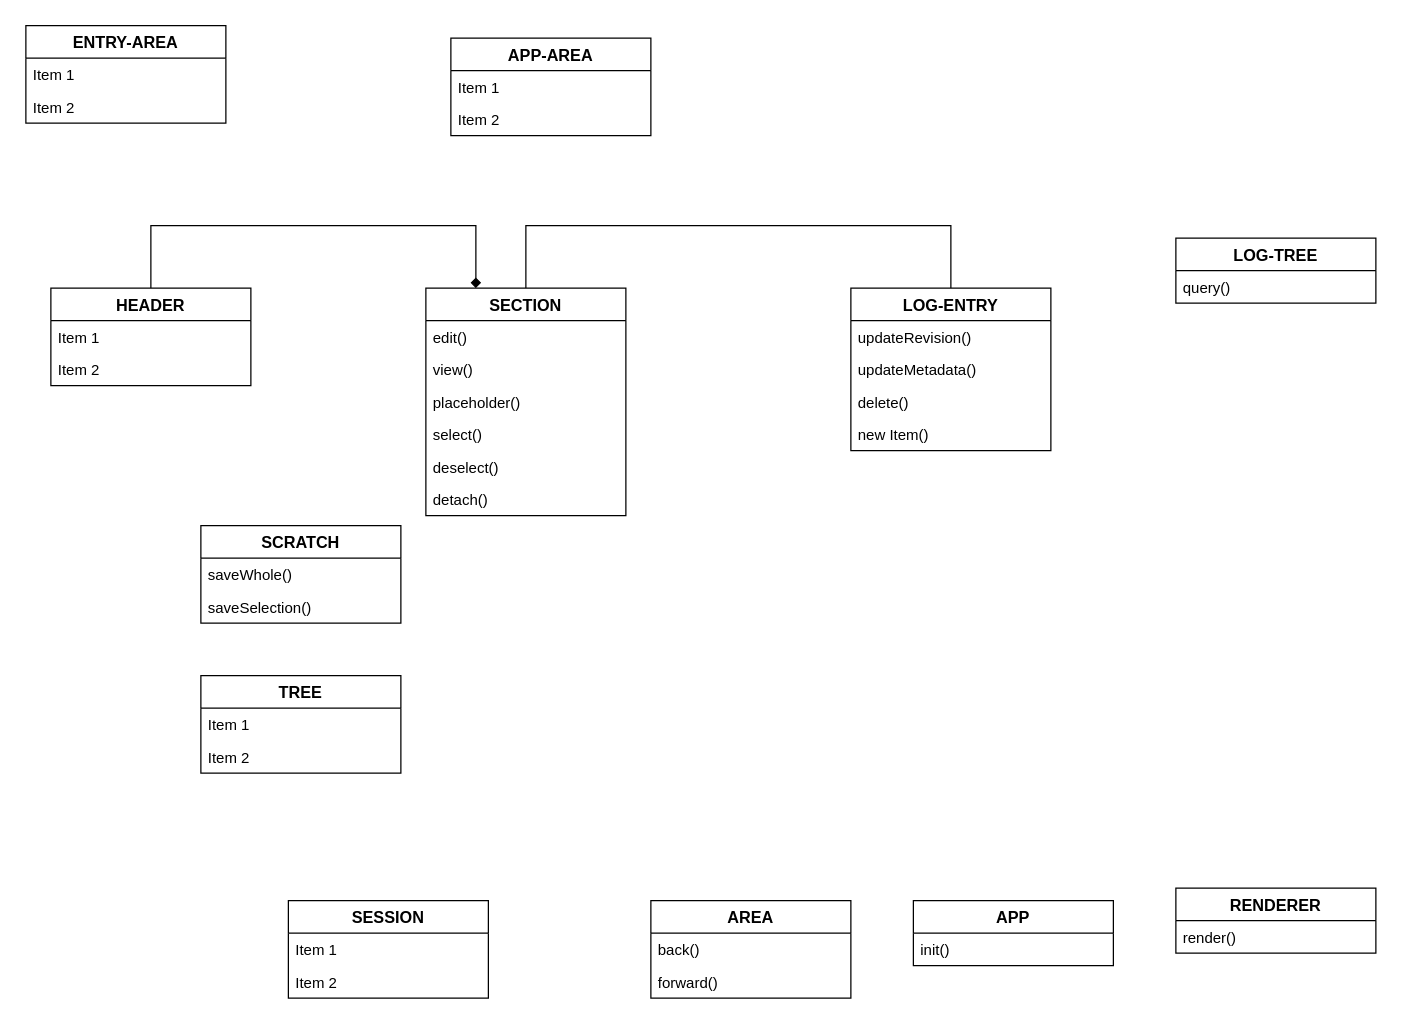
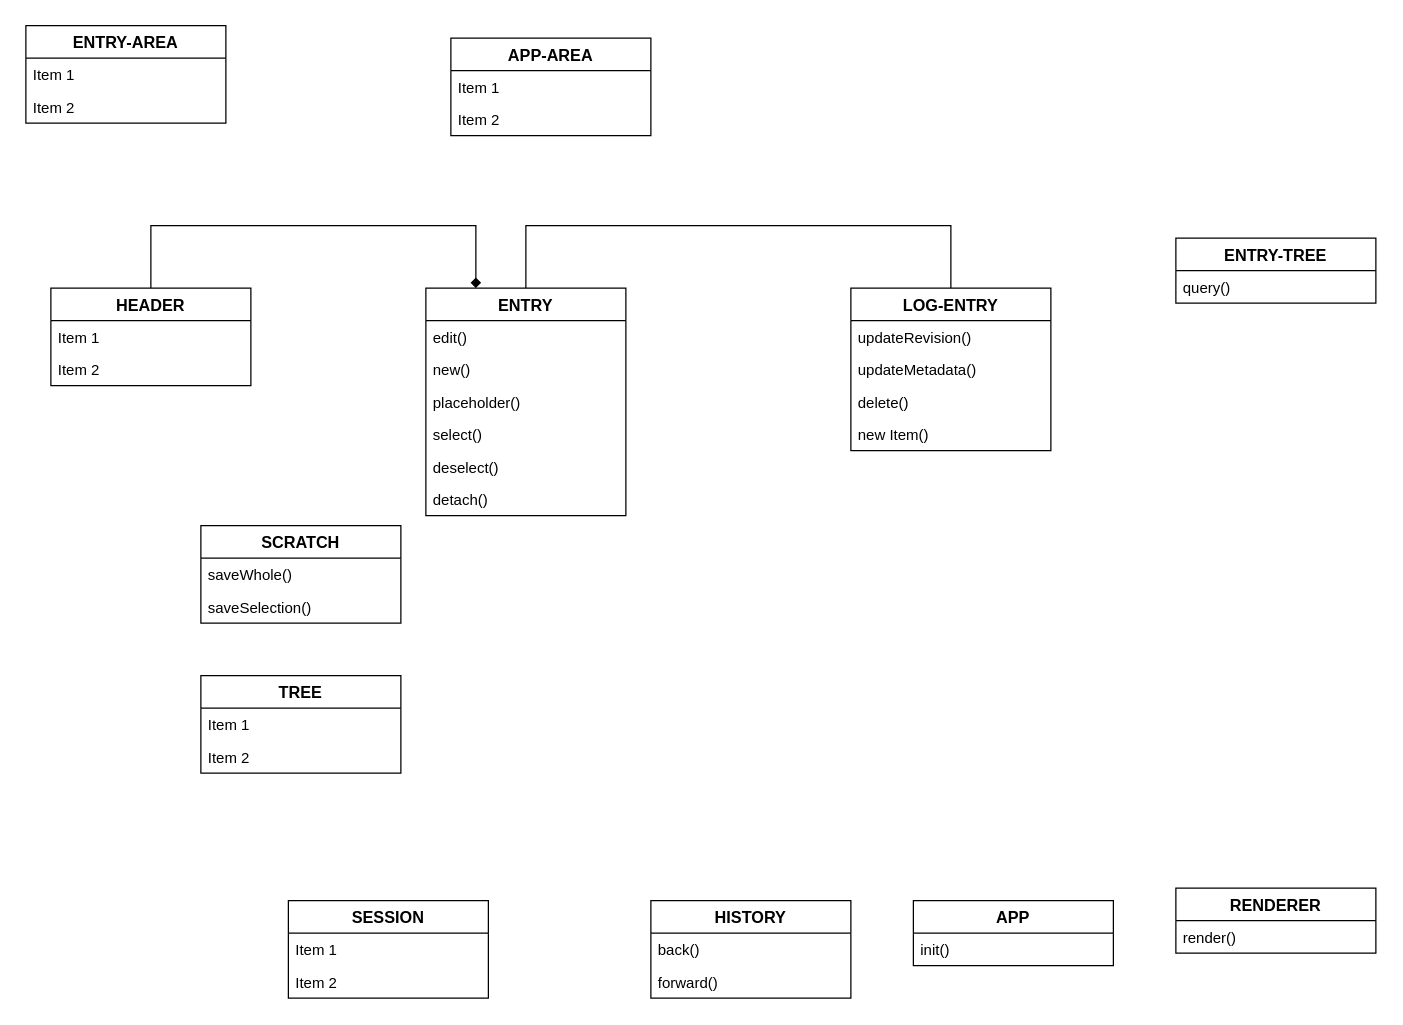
- <mxCell id="32" value="LOG-TREE" style="swimlane;fontStyle=1;childLayout=stackLayout;horizontal=1;startSize=26;horizontalStack=0;resizeParent=1;resizeParentMax=0;resizeLast=0;collapsible=1;marginBottom=0;fontSize=13;" vertex="1" parent="1"><mxGeometry x="940" y="190" width="160" height="52" as="geometry" /></mxCell>
+ <mxCell id="32" value="ENTRY-TREE" style="swimlane;fontStyle=1;childLayout=stackLayout;horizontal=1;startSize=26;horizontalStack=0;resizeParent=1;resizeParentMax=0;resizeLast=0;collapsible=1;marginBottom=0;fontSize=13;" vertex="1" parent="1"><mxGeometry x="940" y="190" width="160" height="52" as="geometry" /></mxCell>
- <mxCell id="15" value="SECTION" style="swimlane;fontStyle=1;childLayout=stackLayout;horizontal=1;startSize=26;horizontalStack=0;resizeParent=1;resizeParentMax=0;resizeLast=0;collapsible=1;marginBottom=0;fontSize=13;" vertex="1" parent="1"><mxGeometry x="340" y="230" width="160" height="182" as="geometry" /></mxCell>
+ <mxCell id="15" value="ENTRY" style="swimlane;fontStyle=1;childLayout=stackLayout;horizontal=1;startSize=26;horizontalStack=0;resizeParent=1;resizeParentMax=0;resizeLast=0;collapsible=1;marginBottom=0;fontSize=13;" vertex="1" parent="1"><mxGeometry x="340" y="230" width="160" height="182" as="geometry" /></mxCell>
- <mxCell id="17" value="view()" style="text;strokeColor=none;fillColor=none;align=left;verticalAlign=top;spacingLeft=4;spacingRight=4;overflow=hidden;rotatable=0;points=[[0,0.5],[1,0.5]];portConstraint=eastwest;" vertex="1" parent="15"><mxGeometry y="52" width="160" height="26" as="geometry" /></mxCell>
+ <mxCell id="17" value="new()" style="text;strokeColor=none;fillColor=none;align=left;verticalAlign=top;spacingLeft=4;spacingRight=4;overflow=hidden;rotatable=0;points=[[0,0.5],[1,0.5]];portConstraint=eastwest;" vertex="1" parent="15"><mxGeometry y="52" width="160" height="26" as="geometry" /></mxCell>
- <mxCell id="22" value="AREA" style="swimlane;fontStyle=1;childLayout=stackLayout;horizontal=1;startSize=26;horizontalStack=0;resizeParent=1;resizeParentMax=0;resizeLast=0;collapsible=1;marginBottom=0;fontSize=13;" vertex="1" parent="1"><mxGeometry x="520" y="720" width="160" height="78" as="geometry" /></mxCell>
+ <mxCell id="22" value="HISTORY" style="swimlane;fontStyle=1;childLayout=stackLayout;horizontal=1;startSize=26;horizontalStack=0;resizeParent=1;resizeParentMax=0;resizeLast=0;collapsible=1;marginBottom=0;fontSize=13;" vertex="1" parent="1"><mxGeometry x="520" y="720" width="160" height="78" as="geometry" /></mxCell>
